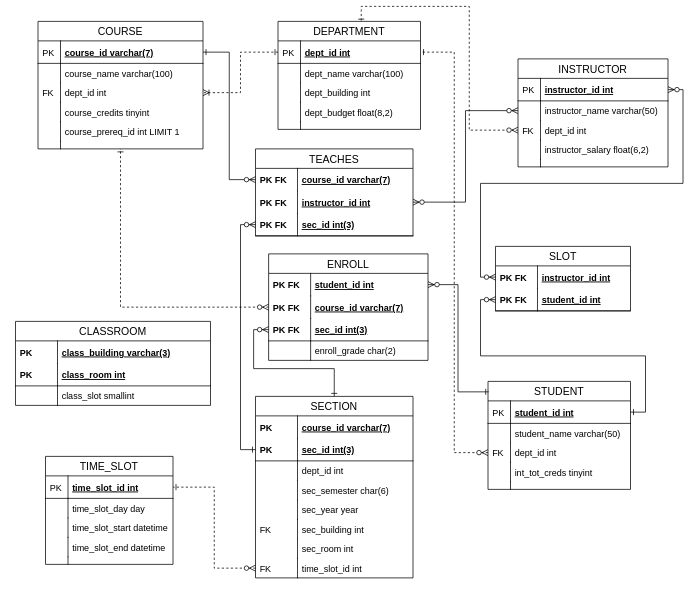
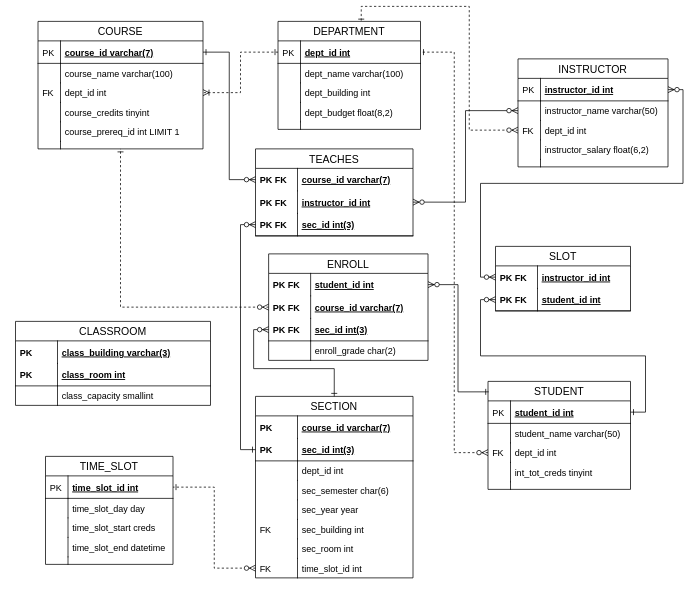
- <mxCell id="7" value="class_slot smallint" style="shape=partialRectangle;top=0;left=0;right=0;bottom=0;align=left;verticalAlign=top;fillColor=none;spacingLeft=60;spacingRight=4;overflow=hidden;rotatable=0;points=[[0,0.5],[1,0.5]];portConstraint=eastwest;dropTarget=0;fontSize=12;" parent="2" vertex="1"><mxGeometry y="86" width="260" height="26" as="geometry" /></mxCell>
+ <mxCell id="7" value="class_capacity smallint" style="shape=partialRectangle;top=0;left=0;right=0;bottom=0;align=left;verticalAlign=top;fillColor=none;spacingLeft=60;spacingRight=4;overflow=hidden;rotatable=0;points=[[0,0.5],[1,0.5]];portConstraint=eastwest;dropTarget=0;fontSize=12;" parent="2" vertex="1"><mxGeometry y="86" width="260" height="26" as="geometry" /></mxCell>
- <mxCell id="14" value="time_slot_start datetime" style="shape=partialRectangle;top=0;left=0;right=0;bottom=0;align=left;verticalAlign=top;fillColor=none;spacingLeft=34;spacingRight=4;overflow=hidden;rotatable=0;points=[[0,0.5],[1,0.5]];portConstraint=eastwest;dropTarget=0;fontSize=12;" parent="9" vertex="1"><mxGeometry y="82" width="170" height="26" as="geometry" /></mxCell>
+ <mxCell id="14" value="time_slot_start creds" style="shape=partialRectangle;top=0;left=0;right=0;bottom=0;align=left;verticalAlign=top;fillColor=none;spacingLeft=34;spacingRight=4;overflow=hidden;rotatable=0;points=[[0,0.5],[1,0.5]];portConstraint=eastwest;dropTarget=0;fontSize=12;" parent="9" vertex="1"><mxGeometry y="82" width="170" height="26" as="geometry" /></mxCell>
